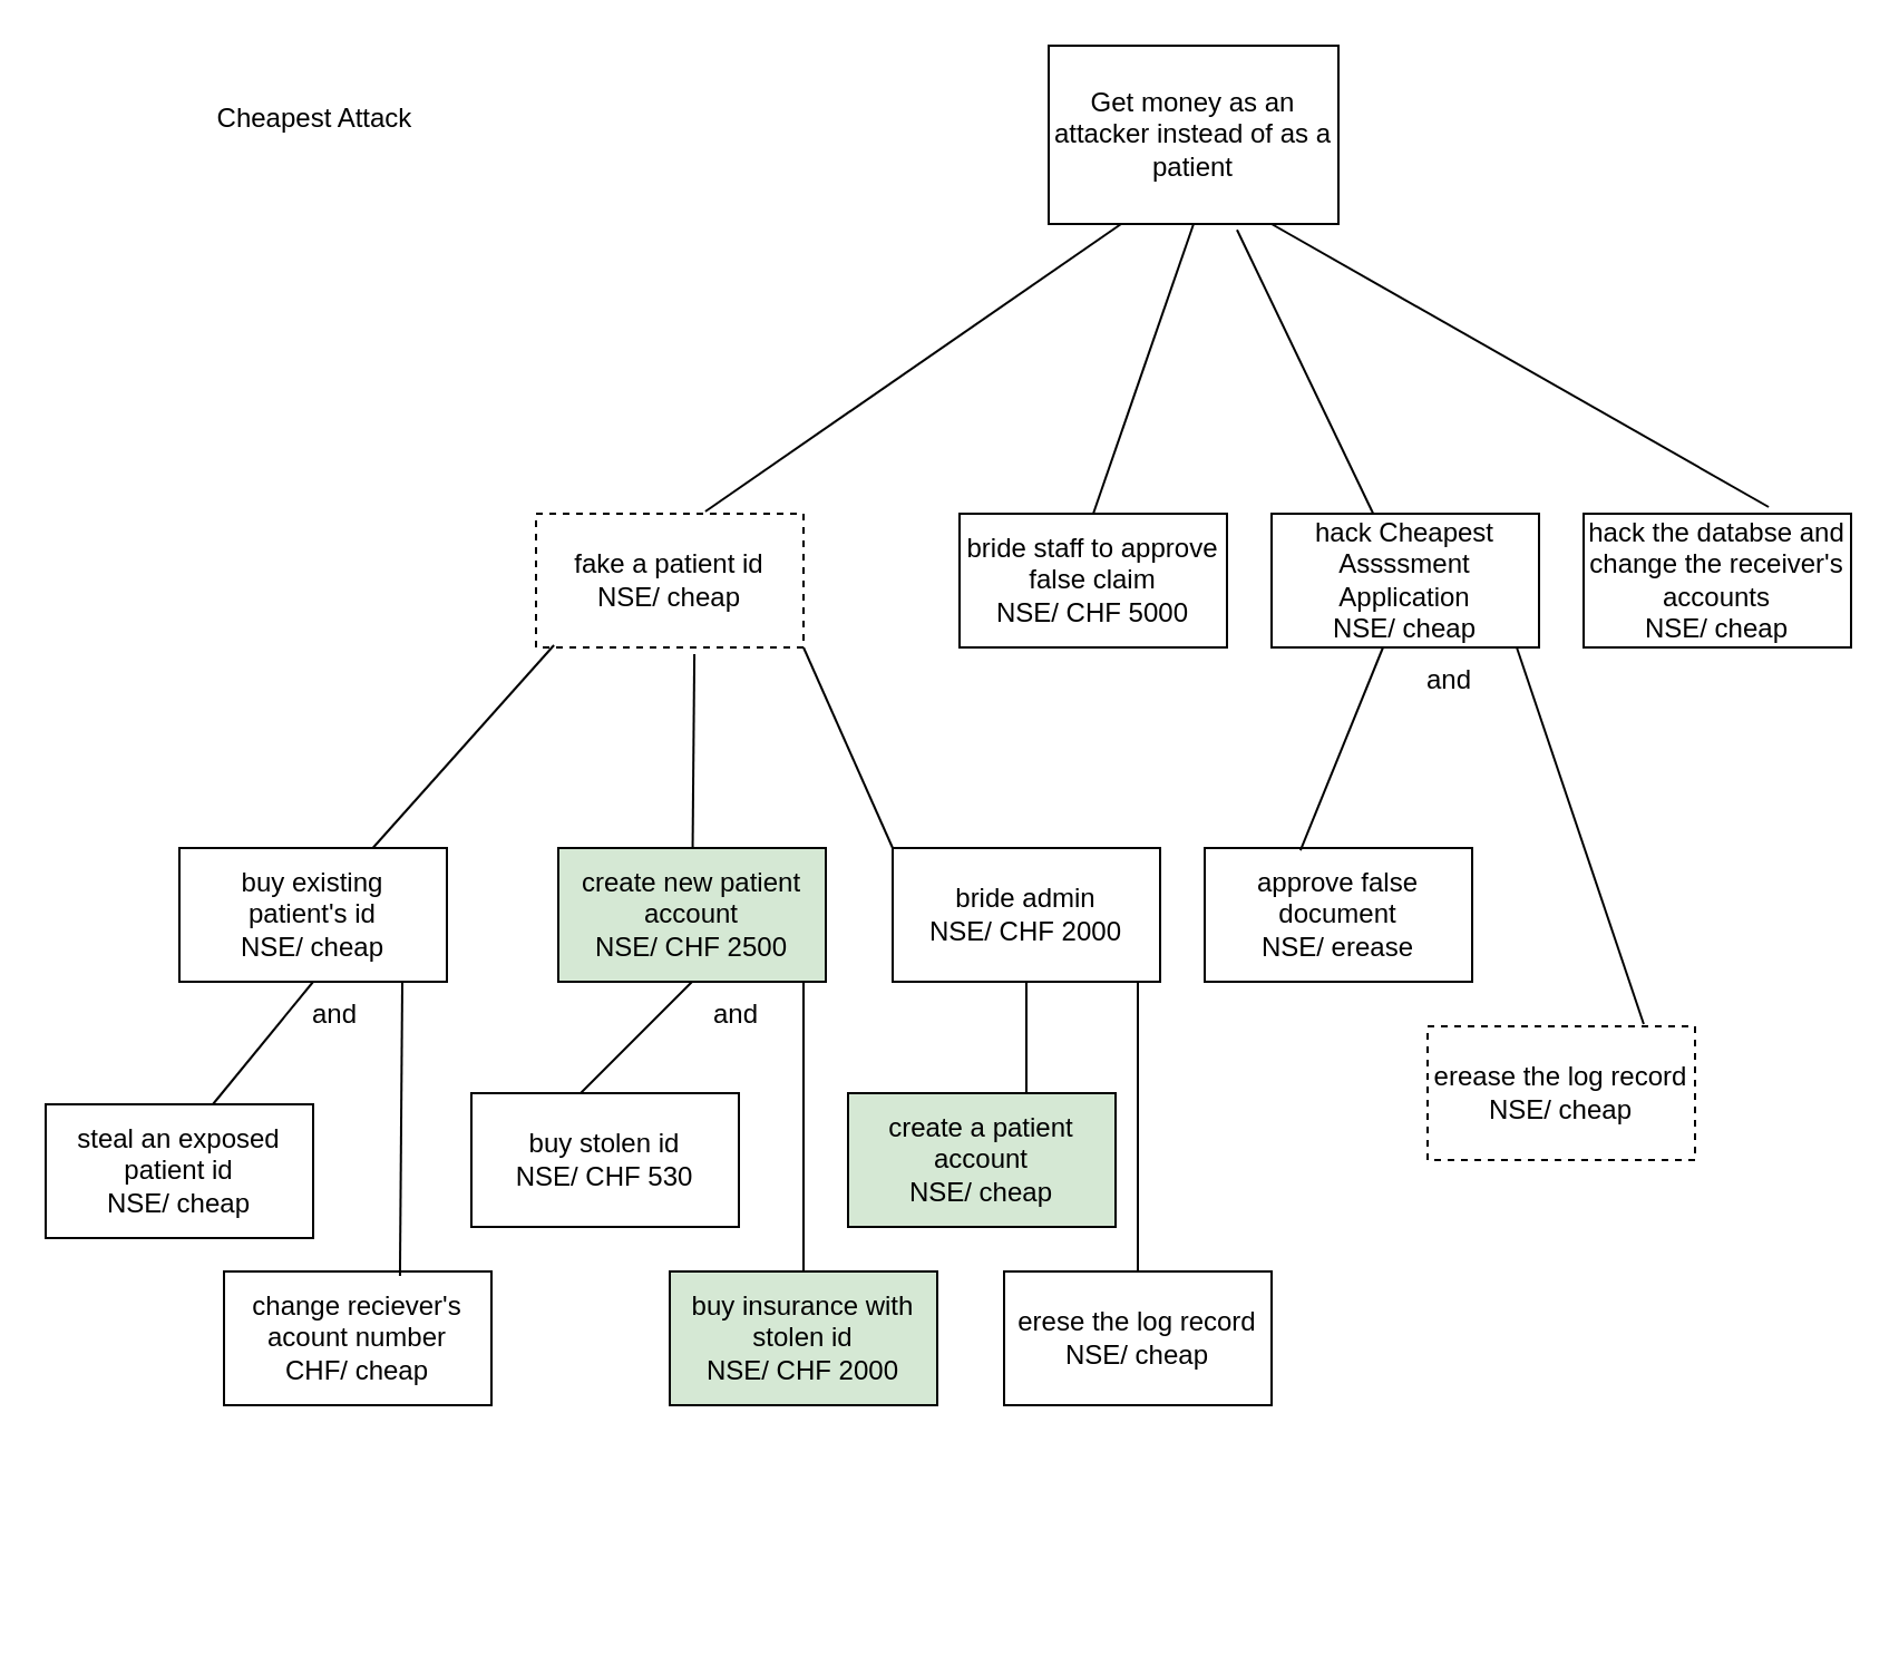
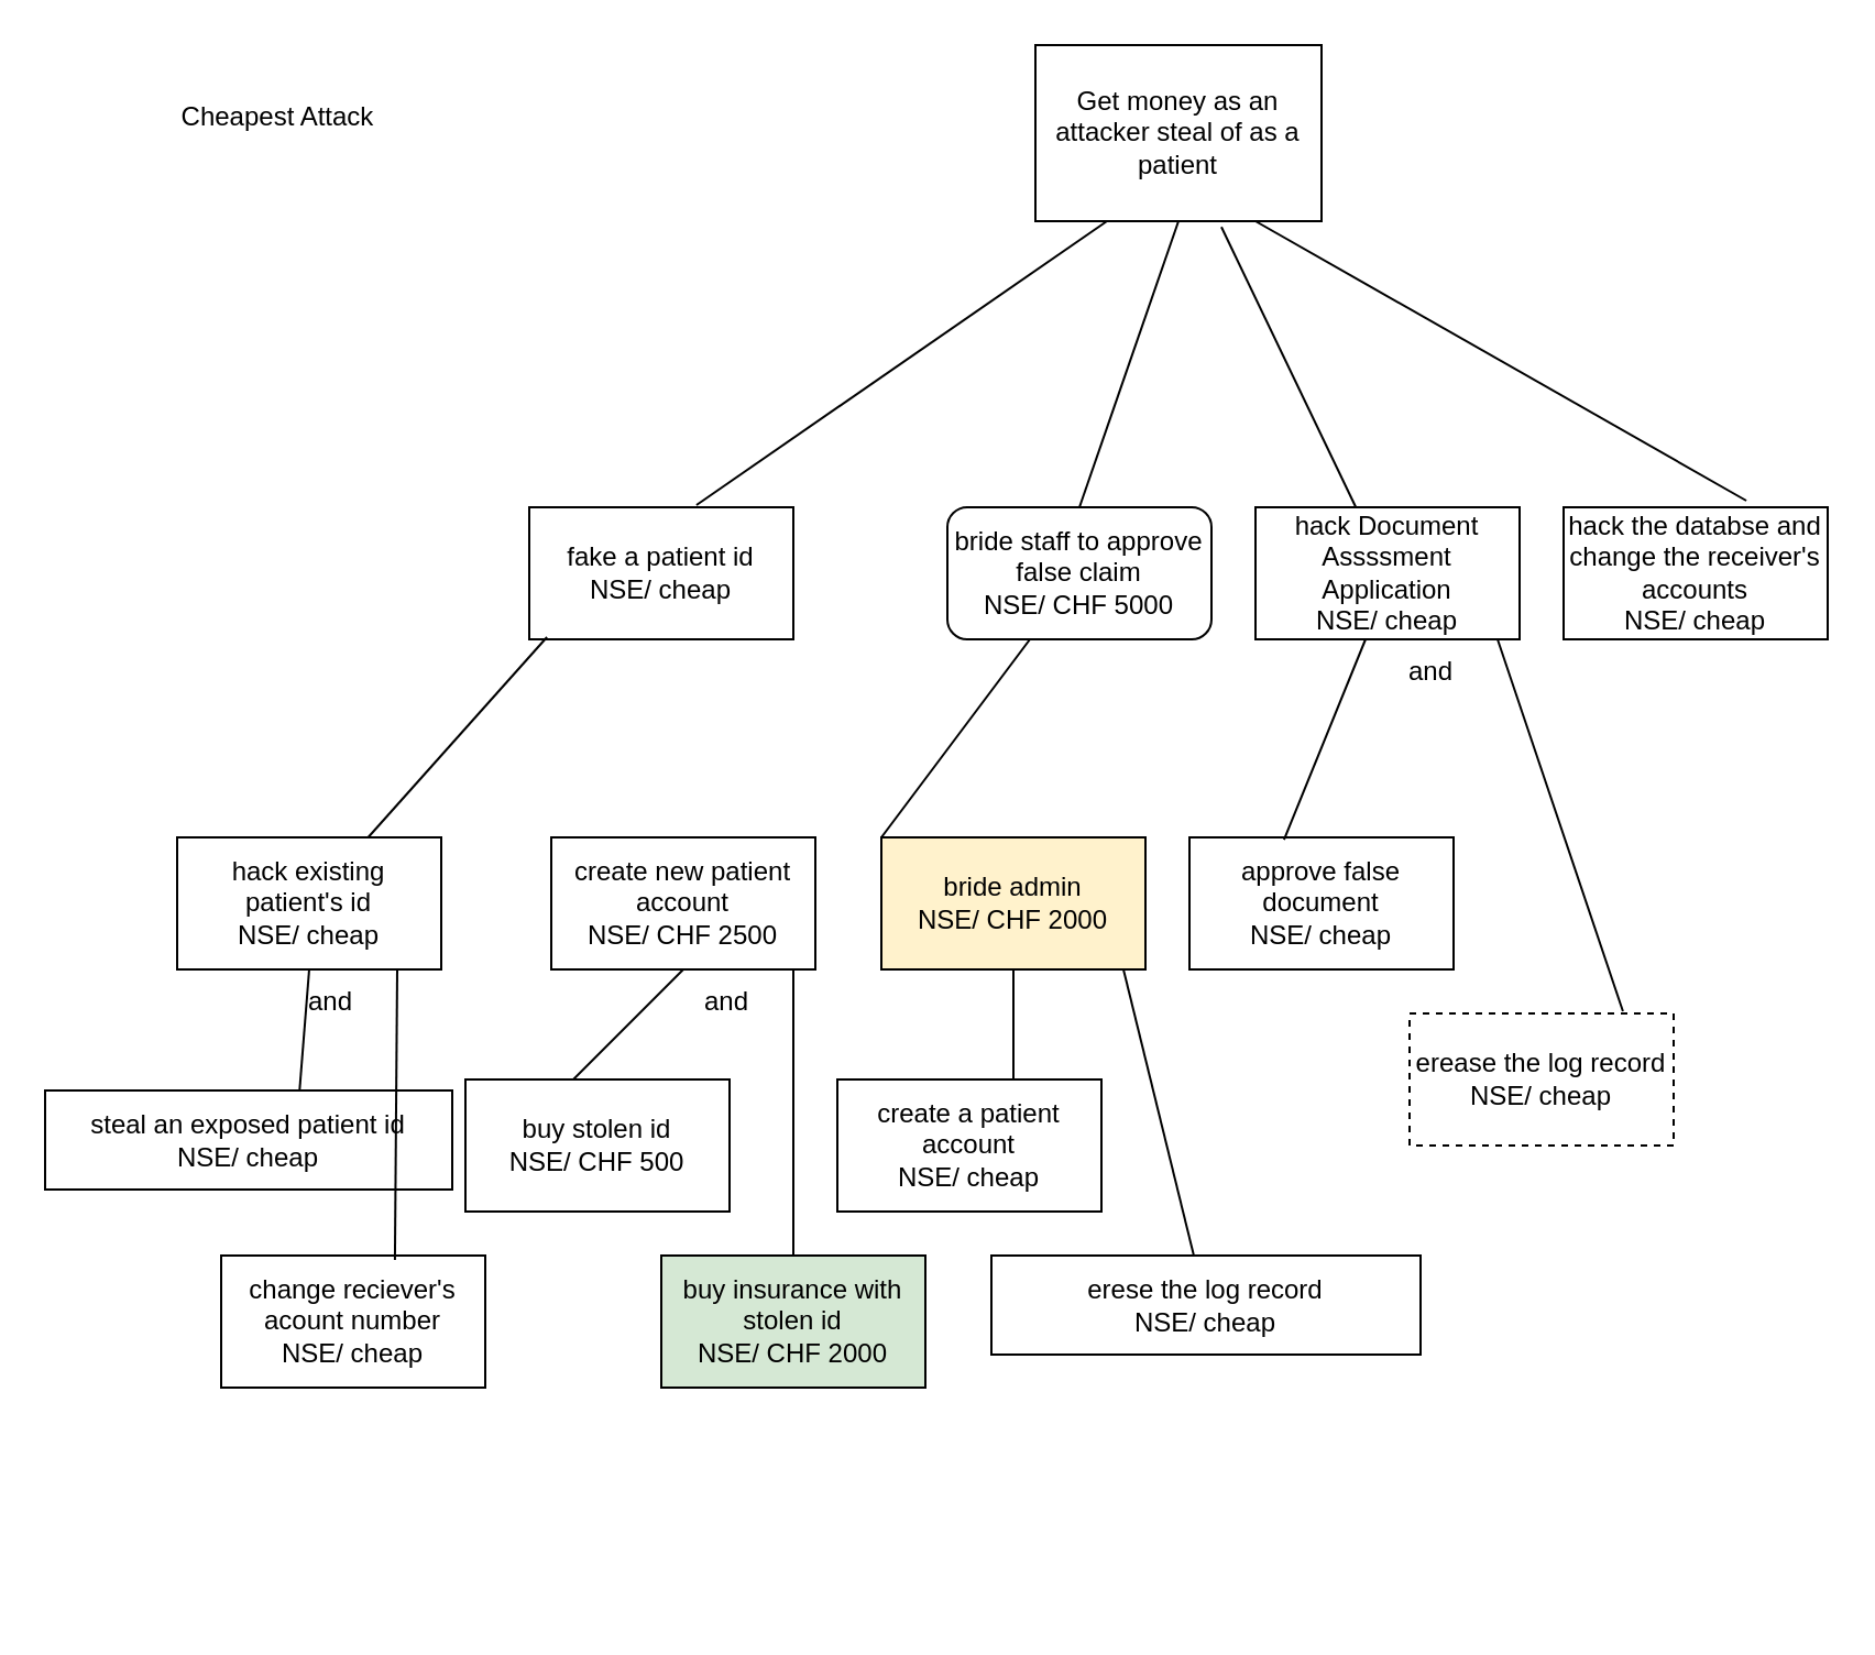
- <mxCell id="36" value="&#10;&lt;span id=&quot;page14R_mcid38&quot; class=&quot;markedContent&quot;&gt;&lt;span dir=&quot;ltr&quot; role=&quot;presentation&quot; style=&quot;left: calc(var(--scale-factor)*15.33px); top: calc(var(--scale-factor)*21.52px); font-size: calc(var(--scale-factor)*8.64px); font-family: sans-serif; transform: scaleX(0.992);&quot;&gt;Cheapest Attack&lt;/span&gt;&lt;/span&gt;&#10;&#10;" style="text;html=1;strokeColor=none;fillColor=none;align=center;verticalAlign=middle;whiteSpace=wrap;rounded=0;" vertex="1" parent="1"><mxGeometry x="71" y="45" width="140" height="30" as="geometry" /></mxCell>
+ <mxCell id="36" value="&#10;&lt;span id=&quot;page14R_mcid38&quot; class=&quot;markedContent&quot;&gt;&lt;span dir=&quot;ltr&quot; role=&quot;presentation&quot; style=&quot;left: calc(var(--scale-factor)*15.33px); top: calc(var(--scale-factor)*21.52px); font-size: calc(var(--scale-factor)*8.64px); font-family: sans-serif; transform: scaleX(0.992);&quot;&gt;Cheapest Attack&lt;/span&gt;&lt;/span&gt;&#10;&#10;" style="text;html=1;strokeColor=none;fillColor=none;align=center;verticalAlign=middle;whiteSpace=wrap;rounded=0;" vertex="1" parent="1"><mxGeometry x="56" y="45" width="140" height="30" as="geometry" /></mxCell>
- <mxCell id="2" value="&lt;div&gt;Get money as an attacker instead of as a patient&lt;/div&gt;" style="rounded=0;whiteSpace=wrap;html=1;" parent="1" vertex="1"><mxGeometry x="470" y="20" width="130" height="80" as="geometry" /></mxCell>
+ <mxCell id="2" value="&lt;div&gt;Get money as an attacker steal of as a patient&lt;/div&gt;" style="rounded=0;whiteSpace=wrap;html=1;" parent="1" vertex="1"><mxGeometry x="470" y="20" width="130" height="80" as="geometry" /></mxCell>
- <mxCell id="12" value="&lt;div&gt;fake a patient id&lt;/div&gt;&lt;div&gt;NSE/ cheap&lt;/div&gt;" style="rounded=0;whiteSpace=wrap;html=1;dashed=1;" parent="1" vertex="1"><mxGeometry x="240" y="230" width="120" height="60" as="geometry" /></mxCell>
+ <mxCell id="12" value="&lt;div&gt;fake a patient id&lt;/div&gt;&lt;div&gt;NSE/ cheap&lt;/div&gt;" style="rounded=0;whiteSpace=wrap;html=1;" parent="1" vertex="1"><mxGeometry x="240" y="230" width="120" height="60" as="geometry" /></mxCell>
- <mxCell id="9" value="&lt;div&gt;bride staff to approve false claim&lt;/div&gt;&lt;div&gt;NSE/ CHF 5000&lt;br&gt;&lt;/div&gt;" style="rounded=0;whiteSpace=wrap;html=1;" parent="1" vertex="1"><mxGeometry x="430" y="230" width="120" height="60" as="geometry" /></mxCell>
+ <mxCell id="9" value="&lt;div&gt;bride staff to approve false claim&lt;/div&gt;&lt;div&gt;NSE/ CHF 5000&lt;br&gt;&lt;/div&gt;" style="whiteSpace=wrap;html=1;rounded=1;" parent="1" vertex="1"><mxGeometry x="430" y="230" width="120" height="60" as="geometry" /></mxCell>
- <mxCell id="16" value="&lt;div&gt;hack Cheapest Assssment Application&lt;/div&gt;&lt;div&gt;NSE/ cheap&lt;br&gt;&lt;/div&gt;" style="rounded=0;whiteSpace=wrap;html=1;" parent="1" vertex="1"><mxGeometry x="570" y="230" width="120" height="60" as="geometry" /></mxCell>
+ <mxCell id="16" value="&lt;div&gt;hack Document Assssment Application&lt;/div&gt;&lt;div&gt;NSE/ cheap&lt;br&gt;&lt;/div&gt;" style="rounded=0;whiteSpace=wrap;html=1;" parent="1" vertex="1"><mxGeometry x="570" y="230" width="120" height="60" as="geometry" /></mxCell>
- <mxCell id="15" value="" style="endArrow=none;html=1;rounded=0;exitX=0;exitY=0;exitDx=0;exitDy=0;entryX=1;entryY=1;entryDx=0;entryDy=0;" parent="1" source="11" target="12" edge="1"><mxGeometry width="50" height="50" relative="1" as="geometry"><mxPoint x="270" y="400" as="sourcePoint" /><mxPoint x="360" y="360" as="targetPoint" /></mxGeometry></mxCell>
+ <mxCell id="15" value="" style="endArrow=none;html=1;rounded=0;exitX=0;exitY=0;exitDx=0;exitDy=0;" parent="1" source="11" target="9" edge="1"><mxGeometry width="50" height="50" relative="1" as="geometry"><mxPoint x="270" y="400" as="sourcePoint" /><mxPoint x="360" y="360" as="targetPoint" /></mxGeometry></mxCell>
- <mxCell id="14" value="" style="endArrow=none;html=1;rounded=1;entryX=0.592;entryY=1.05;entryDx=0;entryDy=0;entryPerimeter=0;" parent="1" source="5" target="12" edge="1"><mxGeometry width="50" height="50" relative="1" as="geometry"><mxPoint x="230" y="400" as="sourcePoint" /><mxPoint x="280" y="350" as="targetPoint" /></mxGeometry></mxCell>
- <mxCell id="3" value="&lt;div&gt;buy existing &lt;br&gt;&lt;/div&gt;&lt;div&gt;patient's id &lt;br&gt;&lt;/div&gt;&lt;div&gt;NSE/ cheap&lt;br&gt;&lt;/div&gt;" style="rounded=0;whiteSpace=wrap;html=1;" parent="1" vertex="1"><mxGeometry x="80" y="380" width="120" height="60" as="geometry" /></mxCell>
+ <mxCell id="3" value="&lt;div&gt;hack existing &lt;br&gt;&lt;/div&gt;&lt;div&gt;patient's id &lt;br&gt;&lt;/div&gt;&lt;div&gt;NSE/ cheap&lt;br&gt;&lt;/div&gt;" style="rounded=0;whiteSpace=wrap;html=1;" parent="1" vertex="1"><mxGeometry x="80" y="380" width="120" height="60" as="geometry" /></mxCell>
- <mxCell id="5" value="&lt;div&gt;create new patient account&lt;/div&gt;NSE/ CHF 2500" style="rounded=0;whiteSpace=wrap;html=1;fillColor=#d5e8d4;" parent="1" vertex="1"><mxGeometry x="250" y="380" width="120" height="60" as="geometry" /></mxCell>
+ <mxCell id="5" value="&lt;div&gt;create new patient account&lt;/div&gt;NSE/ CHF 2500" style="rounded=0;whiteSpace=wrap;html=1;" parent="1" vertex="1"><mxGeometry x="250" y="380" width="120" height="60" as="geometry" /></mxCell>
- <mxCell id="11" value="&lt;div&gt;bride admin&lt;/div&gt;&lt;div&gt;NSE/ CHF 2000&lt;/div&gt;" style="rounded=0;whiteSpace=wrap;html=1;" parent="1" vertex="1"><mxGeometry x="400" y="380" width="120" height="60" as="geometry" /></mxCell>
+ <mxCell id="11" value="&lt;div&gt;bride admin&lt;/div&gt;&lt;div&gt;NSE/ CHF 2000&lt;/div&gt;" style="rounded=0;whiteSpace=wrap;html=1;fillColor=#fff2cc;" parent="1" vertex="1"><mxGeometry x="400" y="380" width="120" height="60" as="geometry" /></mxCell>
- <mxCell id="17" value="&lt;div&gt;approve false document&lt;/div&gt;&lt;div&gt;NSE/ erease&lt;/div&gt;" style="rounded=0;whiteSpace=wrap;html=1;" parent="1" vertex="1"><mxGeometry x="540" y="380" width="120" height="60" as="geometry" /></mxCell>
+ <mxCell id="17" value="&lt;div&gt;approve false document&lt;/div&gt;&lt;div&gt;NSE/ cheap&lt;/div&gt;" style="rounded=0;whiteSpace=wrap;html=1;" parent="1" vertex="1"><mxGeometry x="540" y="380" width="120" height="60" as="geometry" /></mxCell>
- <mxCell id="7" value="&lt;div&gt;buy stolen id&lt;/div&gt;&lt;div&gt;NSE/ CHF 530&lt;/div&gt;" style="rounded=0;whiteSpace=wrap;html=1;" parent="1" vertex="1"><mxGeometry x="211" y="490" width="120" height="60" as="geometry" /></mxCell>
+ <mxCell id="7" value="&lt;div&gt;buy stolen id&lt;/div&gt;&lt;div&gt;NSE/ CHF 500&lt;/div&gt;" style="rounded=0;whiteSpace=wrap;html=1;" parent="1" vertex="1"><mxGeometry x="211" y="490" width="120" height="60" as="geometry" /></mxCell>
- <mxCell id="33" value="&lt;div&gt;create a patient account&lt;/div&gt;&lt;div&gt;NSE/ cheap&lt;br&gt;&lt;/div&gt;" style="rounded=0;whiteSpace=wrap;html=1;fillColor=#d5e8d4;" vertex="1" parent="1"><mxGeometry x="380" y="490" width="120" height="60" as="geometry" /></mxCell>
+ <mxCell id="33" value="&lt;div&gt;create a patient account&lt;/div&gt;&lt;div&gt;NSE/ cheap&lt;br&gt;&lt;/div&gt;" style="rounded=0;whiteSpace=wrap;html=1;" vertex="1" parent="1"><mxGeometry x="380" y="490" width="120" height="60" as="geometry" /></mxCell>
- <mxCell id="4" value="&lt;div&gt;steal an exposed patient id &lt;br&gt;&lt;/div&gt;&lt;div&gt;NSE/ cheap&lt;br&gt;&lt;/div&gt;" style="rounded=0;whiteSpace=wrap;html=1;" parent="1" vertex="1"><mxGeometry y="495" width="120" height="60" as="geometry" x="20" /></mxCell>
+ <mxCell id="4" value="&lt;div&gt;steal an exposed patient id &lt;br&gt;&lt;/div&gt;&lt;div&gt;NSE/ cheap&lt;br&gt;&lt;/div&gt;" style="rounded=0;whiteSpace=wrap;html=1;" parent="1" vertex="1"><mxGeometry x="20" y="495" width="185" height="45" as="geometry" /></mxCell>
- <mxCell id="6" value="&lt;div&gt;change reciever's acount number&lt;/div&gt;&lt;div&gt;CHF/ cheap&lt;br&gt;&lt;/div&gt;" style="rounded=0;whiteSpace=wrap;html=1;" parent="1" vertex="1"><mxGeometry x="100" y="570" width="120" height="60" as="geometry" /></mxCell>
+ <mxCell id="6" value="&lt;div&gt;change reciever's acount number&lt;/div&gt;&lt;div&gt;NSE/ cheap&lt;br&gt;&lt;/div&gt;" style="rounded=0;whiteSpace=wrap;html=1;" parent="1" vertex="1"><mxGeometry x="100" y="570" width="120" height="60" as="geometry" /></mxCell>
- <mxCell id="34" value="&lt;div&gt;erese the log record&lt;/div&gt;&lt;div&gt;NSE/ cheap&lt;br&gt;&lt;/div&gt;" style="rounded=0;whiteSpace=wrap;html=1;" vertex="1" parent="1"><mxGeometry x="450" y="570" width="120" height="60" as="geometry" /></mxCell>
+ <mxCell id="34" value="&lt;div&gt;erese the log record&lt;/div&gt;&lt;div&gt;NSE/ cheap&lt;br&gt;&lt;/div&gt;" style="rounded=0;whiteSpace=wrap;html=1;" vertex="1" parent="1"><mxGeometry x="450" y="570" width="195" height="45" as="geometry" /></mxCell>
